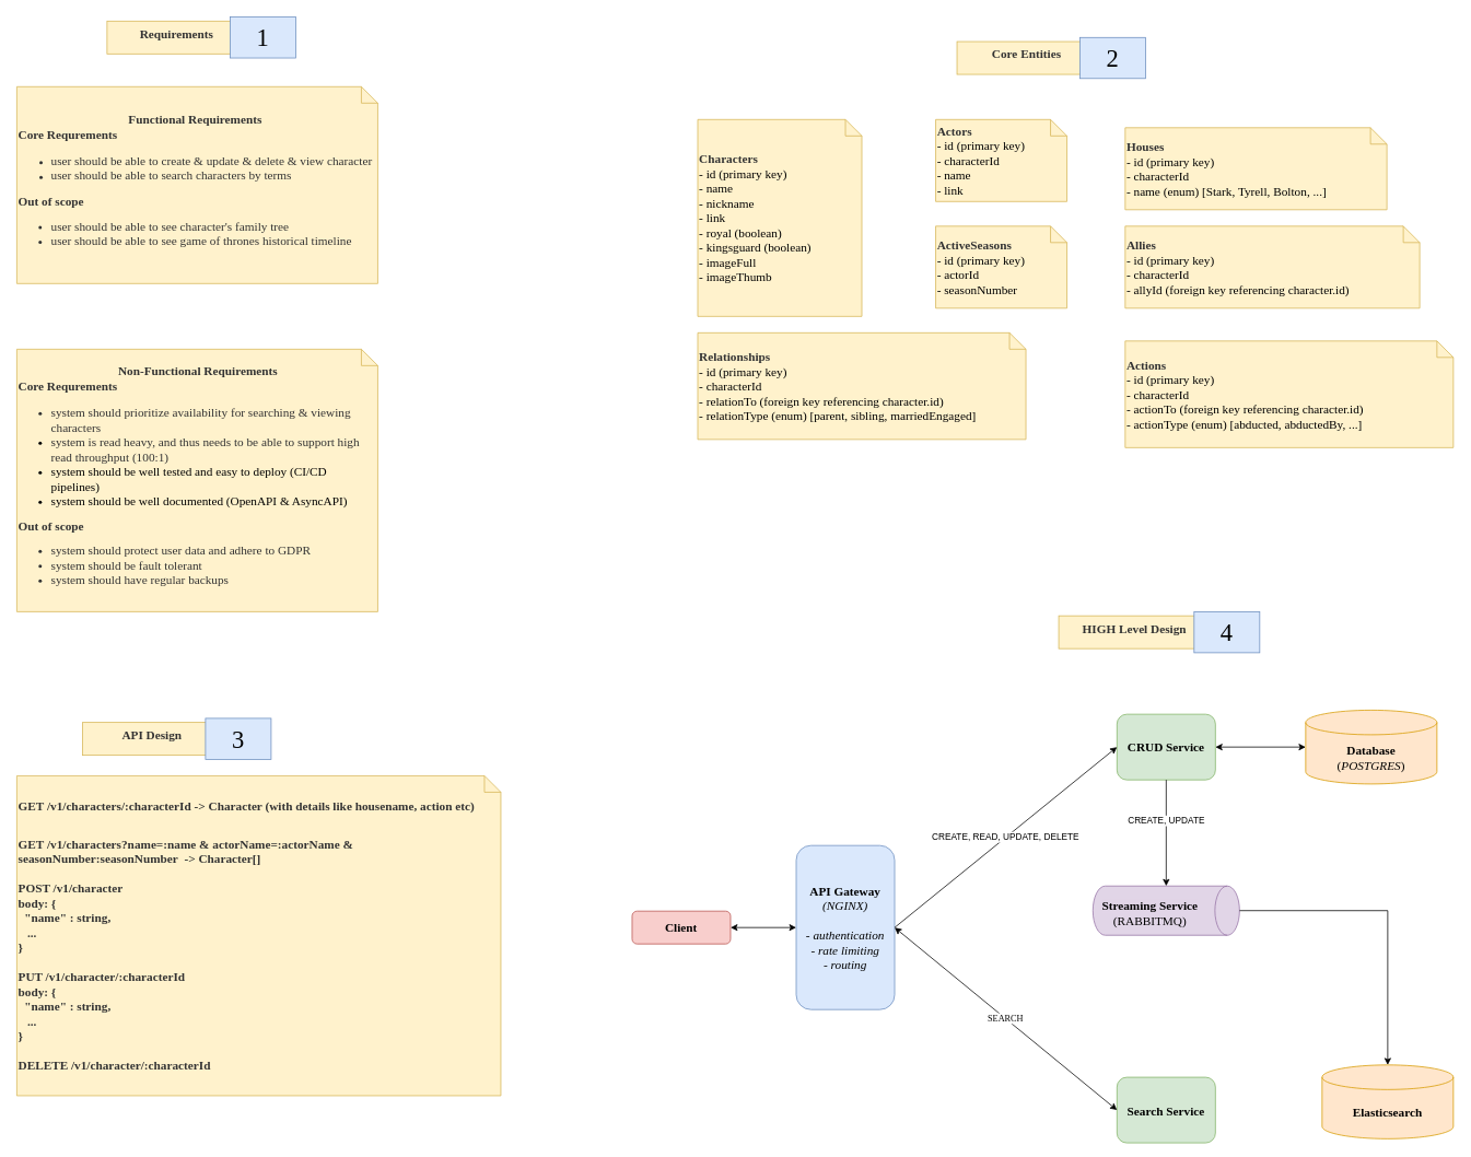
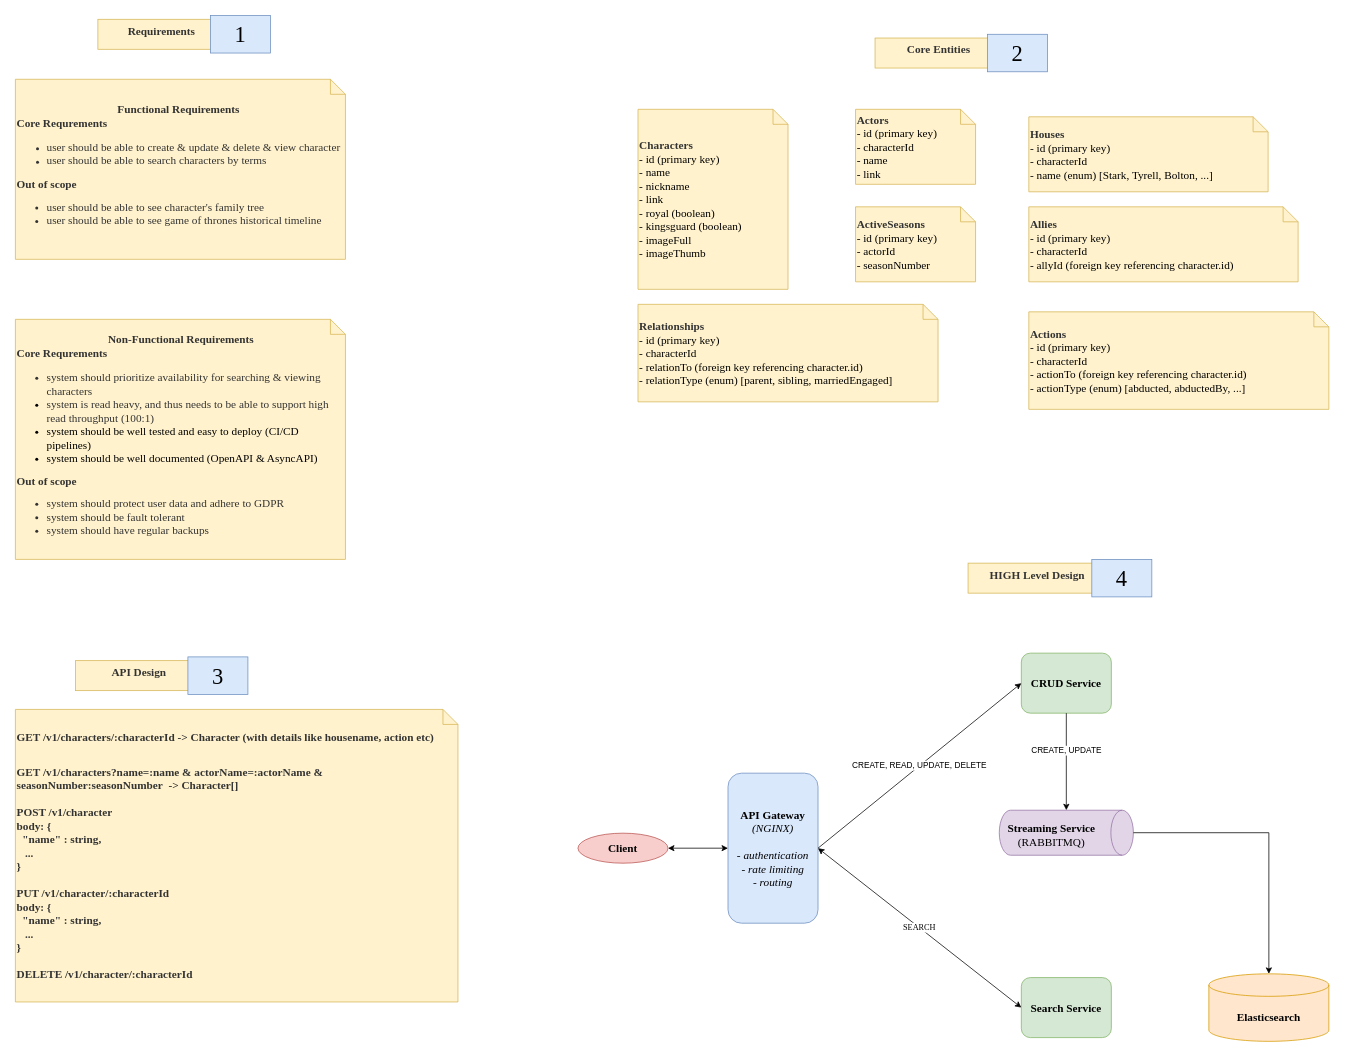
- <mxCell id="7" value="" style="endArrow=classic;startArrow=classic;html=1;rounded=0;entryX=0;entryY=0.5;entryDx=0;entryDy=0;entryPerimeter=0;exitX=1;exitY=0.5;exitDx=0;exitDy=0;fontFamily=Comic Sans MS;" parent="1" source="4" target="5" edge="1"><mxGeometry width="50" height="50" relative="1" as="geometry"><mxPoint x="971" y="1082.5" as="sourcePoint" /><mxPoint x="1021" y="1032.5" as="targetPoint" /></mxGeometry></mxCell>
- <mxCell id="5" value="&lt;b style=&quot;font-size: 15px;&quot;&gt;Database&lt;/b&gt;&lt;div&gt;&lt;span style=&quot;font-size: 15px;&quot;&gt;(&lt;/span&gt;&lt;span style=&quot;font-size: 15px;&quot;&gt;&lt;i&gt;POSTGRES&lt;/i&gt;&lt;/span&gt;&lt;span style=&quot;font-size: 15px;&quot;&gt;)&lt;/span&gt;&lt;/div&gt;" style="shape=cylinder3;whiteSpace=wrap;html=1;boundedLbl=1;backgroundOutline=1;size=15;fillColor=#ffe6cc;strokeColor=#d79b00;fontFamily=Comic Sans MS;" parent="1" vertex="1"><mxGeometry x="1591" y="865" width="160" height="90" as="geometry" /></mxCell>
- <mxCell id="2" value="&lt;font style=&quot;font-size: 15px;&quot;&gt;&lt;b&gt;Client&lt;/b&gt;&lt;/font&gt;" style="rounded=1;whiteSpace=wrap;html=1;fillColor=#f8cecc;strokeColor=#b85450;fontFamily=Comic Sans MS;" parent="1" vertex="1"><mxGeometry x="770" y="1110" width="120" height="40" as="geometry" /></mxCell>
+ <mxCell id="2" value="&lt;font style=&quot;font-size: 15px;&quot;&gt;&lt;b&gt;Client&lt;/b&gt;&lt;/font&gt;" style="ellipse;whiteSpace=wrap;html=1;fillColor=#f8cecc;strokeColor=#b85450;fontFamily=Comic Sans MS;" parent="1" vertex="1"><mxGeometry x="770" y="1110" width="120" height="40" as="geometry" /></mxCell>
- <mxCell id="8" value="&lt;font style=&quot;font-size: 15px;&quot;&gt;&lt;b&gt;Search Service&lt;/b&gt;&lt;/font&gt;" style="rounded=1;whiteSpace=wrap;html=1;fillColor=#d5e8d4;strokeColor=#82b366;fontFamily=Comic Sans MS;" parent="1" vertex="1"><mxGeometry x="1361" y="1312.5" width="120" height="80" as="geometry" /></mxCell>
+ <mxCell id="8" value="&lt;font style=&quot;font-size: 15px;&quot;&gt;&lt;b&gt;Search Service&lt;/b&gt;&lt;/font&gt;" style="rounded=1;whiteSpace=wrap;html=1;fillColor=#d5e8d4;strokeColor=#82b366;fontFamily=Comic Sans MS;" parent="1" vertex="1"><mxGeometry x="1361" y="1302.5" width="120" height="80" as="geometry" /></mxCell>
